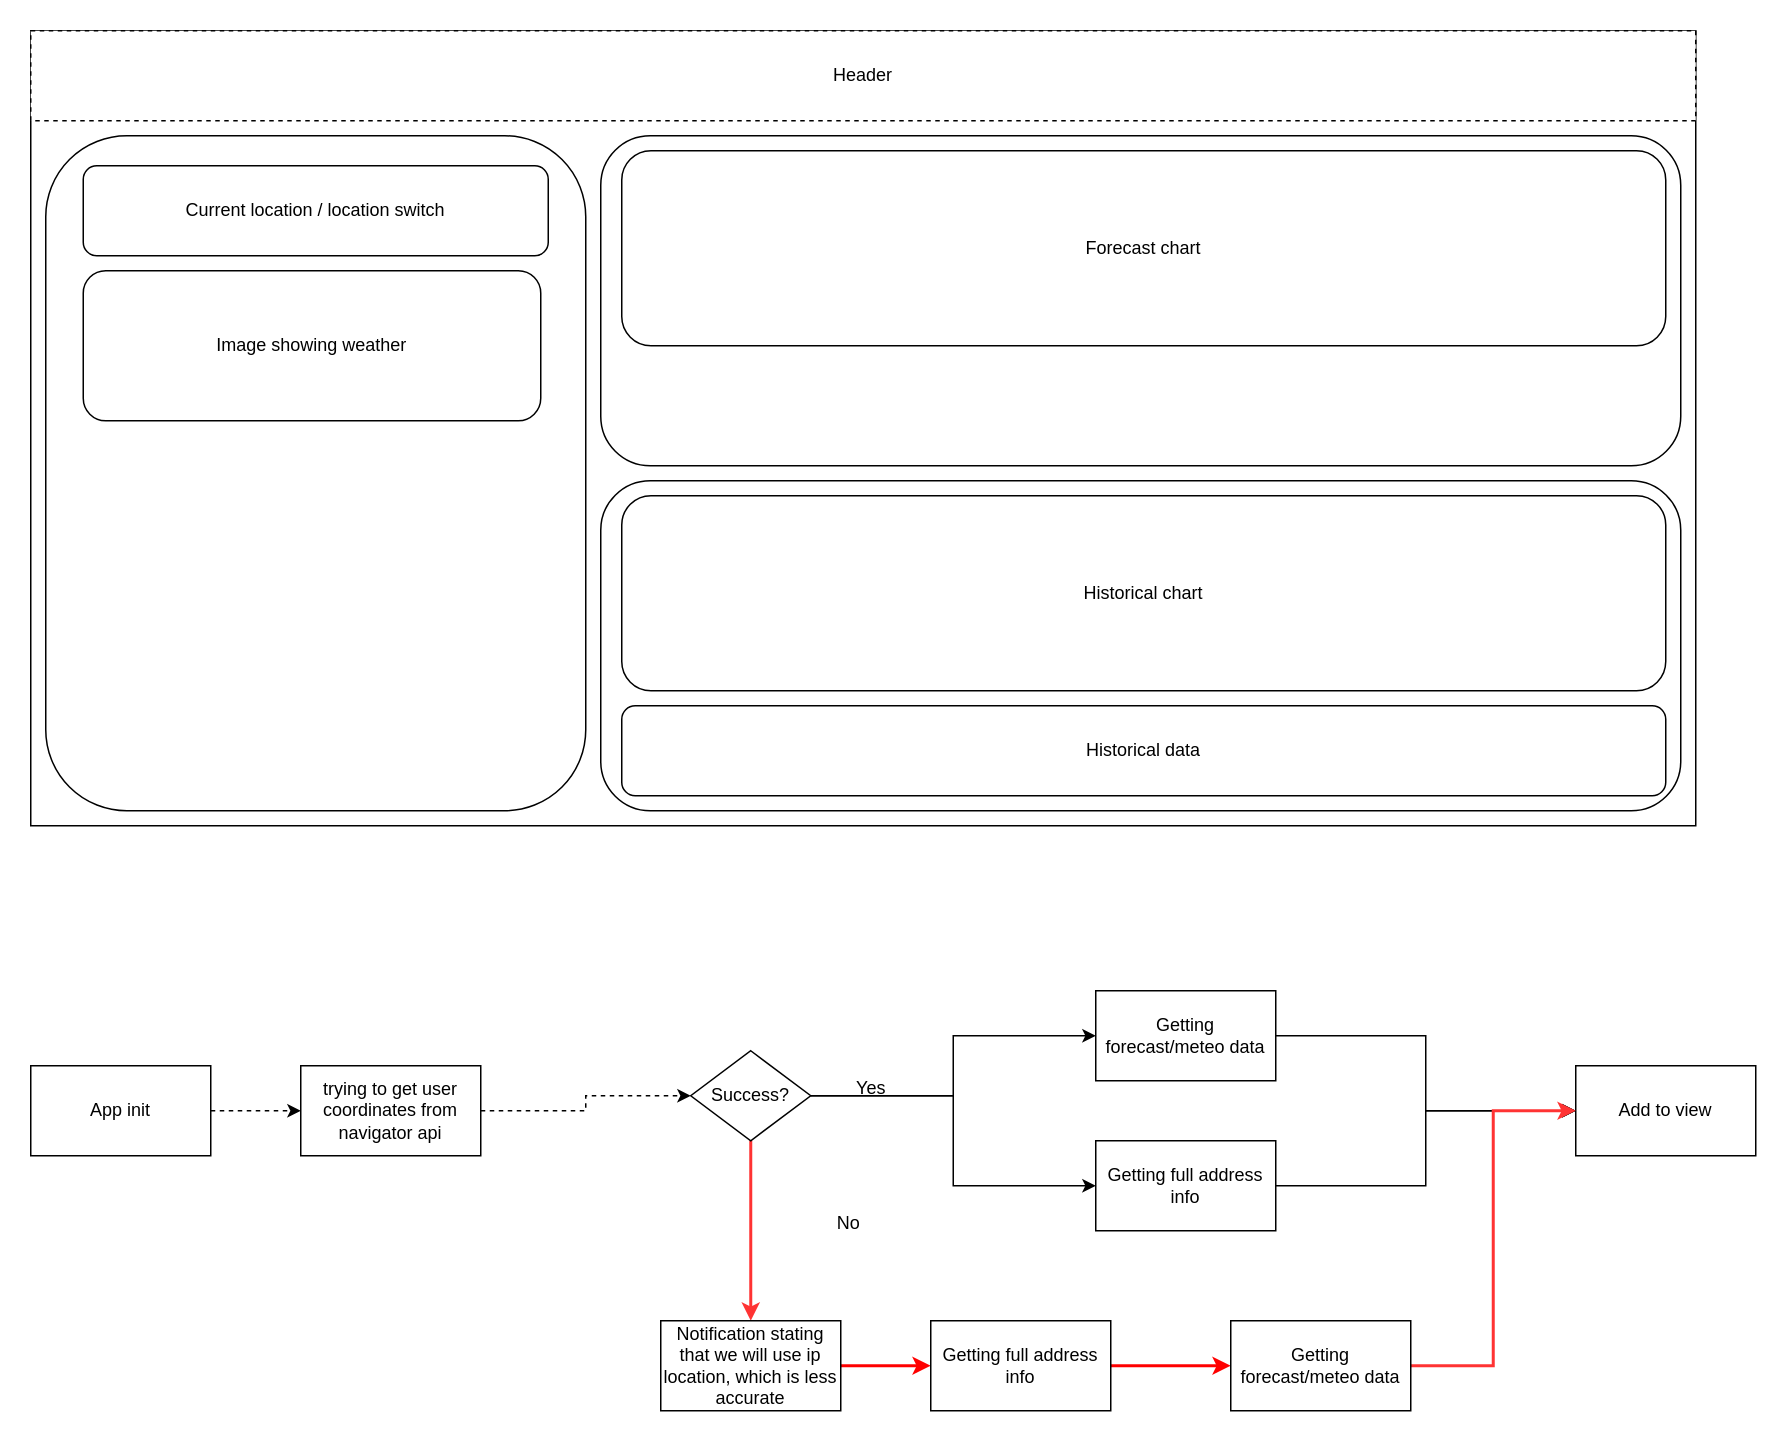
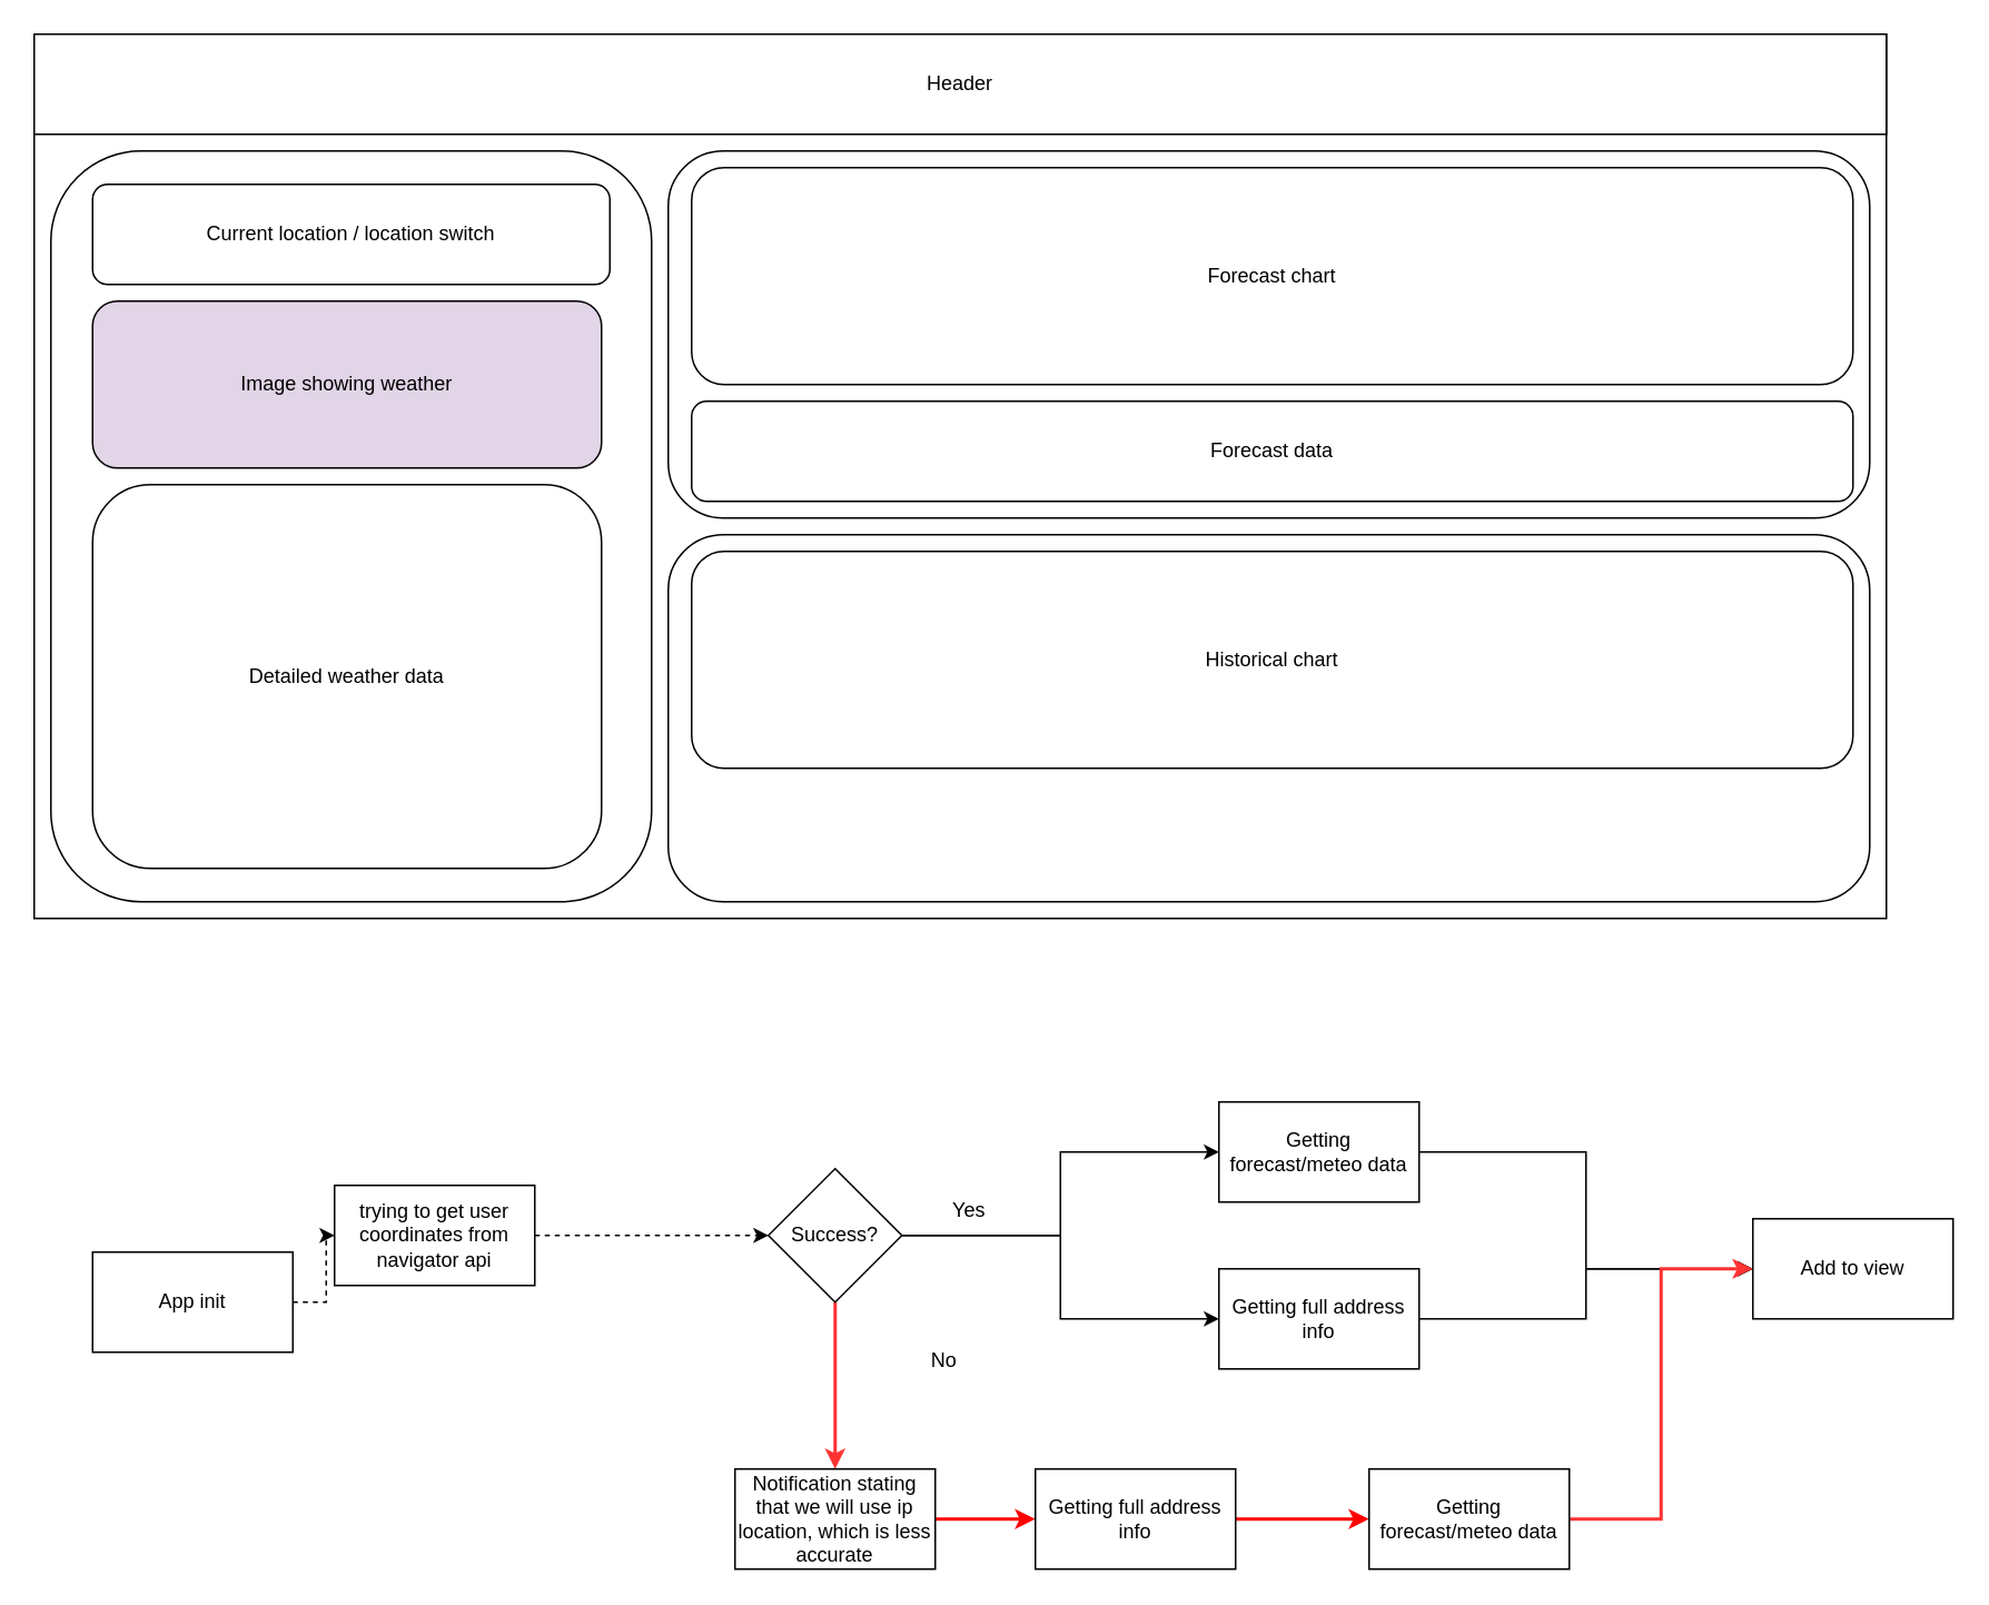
- <mxCell id="3" value="Header" style="rounded=0;whiteSpace=wrap;html=1;dashed=1;" vertex="1" parent="1"><mxGeometry x="20" y="20" width="1110" height="60" as="geometry" /></mxCell>
+ <mxCell id="3" value="Header" style="rounded=0;whiteSpace=wrap;html=1;" vertex="1" parent="1"><mxGeometry x="20" y="20" width="1110" height="60" as="geometry" /></mxCell>
- <mxCell id="12" value="Image showing weather" style="rounded=1;whiteSpace=wrap;html=1;" vertex="1" parent="1"><mxGeometry x="55" y="180" width="305" height="100" as="geometry" /></mxCell>
+ <mxCell id="12" value="Image showing weather" style="rounded=1;whiteSpace=wrap;html=1;fillColor=#e1d5e7;" vertex="1" parent="1"><mxGeometry x="55" y="180" width="305" height="100" as="geometry" /></mxCell>
+ <mxCell id="10" value="Forecast data" style="rounded=1;whiteSpace=wrap;html=1;" vertex="1" parent="1"><mxGeometry x="414" y="240" width="696" height="60" as="geometry" /></mxCell>
+ <mxCell id="13" value="Detailed weather data" style="rounded=1;whiteSpace=wrap;html=1;" vertex="1" parent="1"><mxGeometry x="55" y="290" width="305" height="230" as="geometry" /></mxCell>
- <mxCell id="8" value="Historical data" style="rounded=1;whiteSpace=wrap;html=1;" vertex="1" parent="1"><mxGeometry x="414" y="470" width="696" height="60" as="geometry" /></mxCell>
- <mxCell id="21" value="Success?" style="rhombus;whiteSpace=wrap;html=1;" vertex="1" parent="1"><mxGeometry x="460" y="700" width="80" height="60" as="geometry" /></mxCell>
+ <mxCell id="21" value="Success?" style="rhombus;whiteSpace=wrap;html=1;" vertex="1" parent="1"><mxGeometry x="460" y="700" width="80" height="80" as="geometry" /></mxCell>
- <mxCell id="15" value="App init" style="rounded=0;whiteSpace=wrap;html=1;" vertex="1" parent="1"><mxGeometry x="20" y="710" width="120" height="60" as="geometry" /></mxCell>
+ <mxCell id="15" value="App init" style="rounded=0;whiteSpace=wrap;html=1;" vertex="1" parent="1"><mxGeometry x="55" y="750" width="120" height="60" as="geometry" /></mxCell>
- <mxCell id="26" value="Add to view" style="rounded=0;whiteSpace=wrap;html=1;" vertex="1" parent="1"><mxGeometry x="1050" y="710" width="120" height="60" as="geometry" /></mxCell>
+ <mxCell id="26" value="Add to view" style="rounded=0;whiteSpace=wrap;html=1;" vertex="1" parent="1"><mxGeometry x="1050" y="730" width="120" height="60" as="geometry" /></mxCell>
